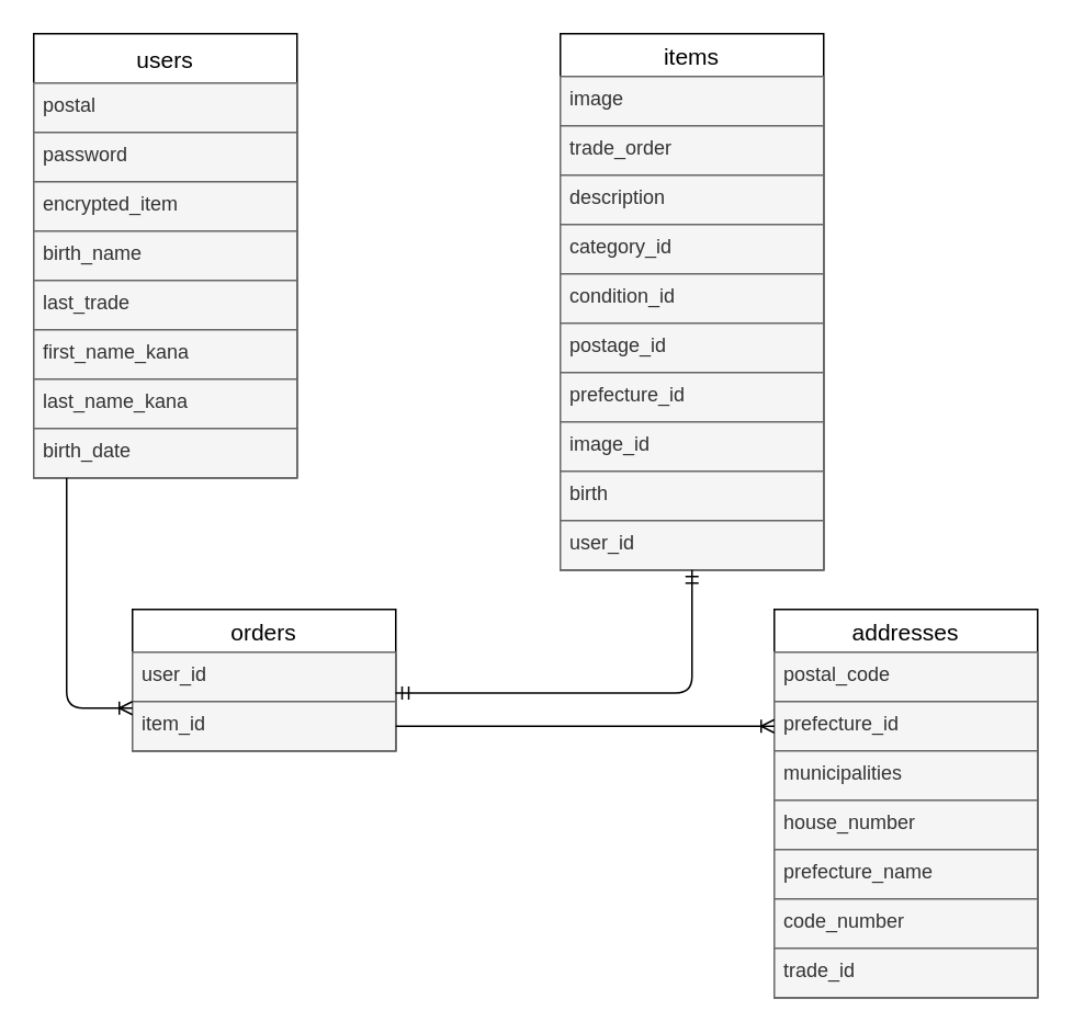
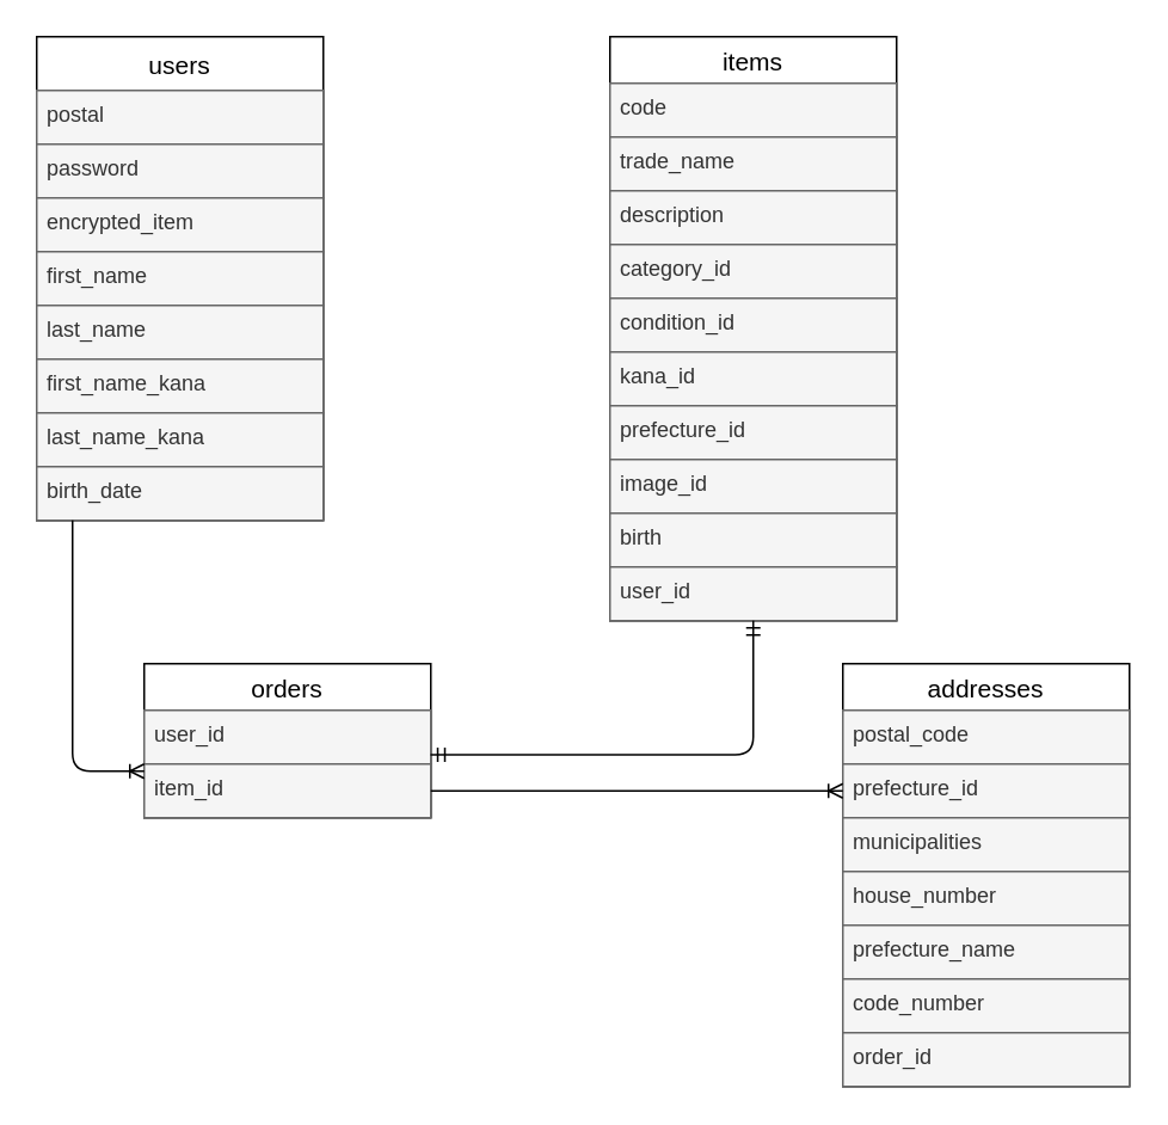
- <mxCell id="12" value="image" style="text;strokeColor=#666666;fillColor=#f5f5f5;spacingLeft=4;spacingRight=4;overflow=hidden;rotatable=0;points=[[0,0.5],[1,0.5]];portConstraint=eastwest;fontSize=12;fontColor=#333333;" vertex="1" parent="11"><mxGeometry y="26" width="160" height="30" as="geometry" /></mxCell>
+ <mxCell id="12" value="code" style="text;strokeColor=#666666;fillColor=#f5f5f5;spacingLeft=4;spacingRight=4;overflow=hidden;rotatable=0;points=[[0,0.5],[1,0.5]];portConstraint=eastwest;fontSize=12;fontColor=#333333;" vertex="1" parent="11"><mxGeometry y="26" width="160" height="30" as="geometry" /></mxCell>
- <mxCell id="13" value="trade_order" style="text;strokeColor=#666666;fillColor=#f5f5f5;spacingLeft=4;spacingRight=4;overflow=hidden;rotatable=0;points=[[0,0.5],[1,0.5]];portConstraint=eastwest;fontSize=12;fontColor=#333333;" vertex="1" parent="11"><mxGeometry y="56" width="160" height="30" as="geometry" /></mxCell>
+ <mxCell id="13" value="trade_name" style="text;strokeColor=#666666;fillColor=#f5f5f5;spacingLeft=4;spacingRight=4;overflow=hidden;rotatable=0;points=[[0,0.5],[1,0.5]];portConstraint=eastwest;fontSize=12;fontColor=#333333;" vertex="1" parent="11"><mxGeometry y="56" width="160" height="30" as="geometry" /></mxCell>
- <mxCell id="6" value="birth_name" style="text;strokeColor=#666666;fillColor=#f5f5f5;spacingLeft=4;spacingRight=4;overflow=hidden;rotatable=0;points=[[0,0.5],[1,0.5]];portConstraint=eastwest;fontSize=12;fontColor=#333333;" vertex="1" parent="2"><mxGeometry y="120" width="160" height="30" as="geometry" /></mxCell>
+ <mxCell id="6" value="first_name" style="text;strokeColor=#666666;fillColor=#f5f5f5;spacingLeft=4;spacingRight=4;overflow=hidden;rotatable=0;points=[[0,0.5],[1,0.5]];portConstraint=eastwest;fontSize=12;fontColor=#333333;" vertex="1" parent="2"><mxGeometry y="120" width="160" height="30" as="geometry" /></mxCell>
- <mxCell id="7" value="last_trade" style="text;strokeColor=#666666;fillColor=#f5f5f5;spacingLeft=4;spacingRight=4;overflow=hidden;rotatable=0;points=[[0,0.5],[1,0.5]];portConstraint=eastwest;fontSize=12;fontColor=#333333;" vertex="1" parent="2"><mxGeometry y="150" width="160" height="30" as="geometry" /></mxCell>
+ <mxCell id="7" value="last_name" style="text;strokeColor=#666666;fillColor=#f5f5f5;spacingLeft=4;spacingRight=4;overflow=hidden;rotatable=0;points=[[0,0.5],[1,0.5]];portConstraint=eastwest;fontSize=12;fontColor=#333333;" vertex="1" parent="2"><mxGeometry y="150" width="160" height="30" as="geometry" /></mxCell>
- <mxCell id="17" value="postage_id" style="text;strokeColor=#666666;fillColor=#f5f5f5;spacingLeft=4;spacingRight=4;overflow=hidden;rotatable=0;points=[[0,0.5],[1,0.5]];portConstraint=eastwest;fontSize=12;fontColor=#333333;" vertex="1" parent="11"><mxGeometry y="176" width="160" height="30" as="geometry" /></mxCell>
+ <mxCell id="17" value="kana_id" style="text;strokeColor=#666666;fillColor=#f5f5f5;spacingLeft=4;spacingRight=4;overflow=hidden;rotatable=0;points=[[0,0.5],[1,0.5]];portConstraint=eastwest;fontSize=12;fontColor=#333333;" vertex="1" parent="11"><mxGeometry y="176" width="160" height="30" as="geometry" /></mxCell>
- <mxCell id="32" value="trade_id" style="text;strokeColor=#666666;fillColor=#f5f5f5;spacingLeft=4;spacingRight=4;overflow=hidden;rotatable=0;points=[[0,0.5],[1,0.5]];portConstraint=eastwest;fontSize=12;fontColor=#333333;" vertex="1" parent="25"><mxGeometry y="206" width="160" height="30" as="geometry" /></mxCell>
+ <mxCell id="32" value="order_id" style="text;strokeColor=#666666;fillColor=#f5f5f5;spacingLeft=4;spacingRight=4;overflow=hidden;rotatable=0;points=[[0,0.5],[1,0.5]];portConstraint=eastwest;fontSize=12;fontColor=#333333;" vertex="1" parent="25"><mxGeometry y="206" width="160" height="30" as="geometry" /></mxCell>
